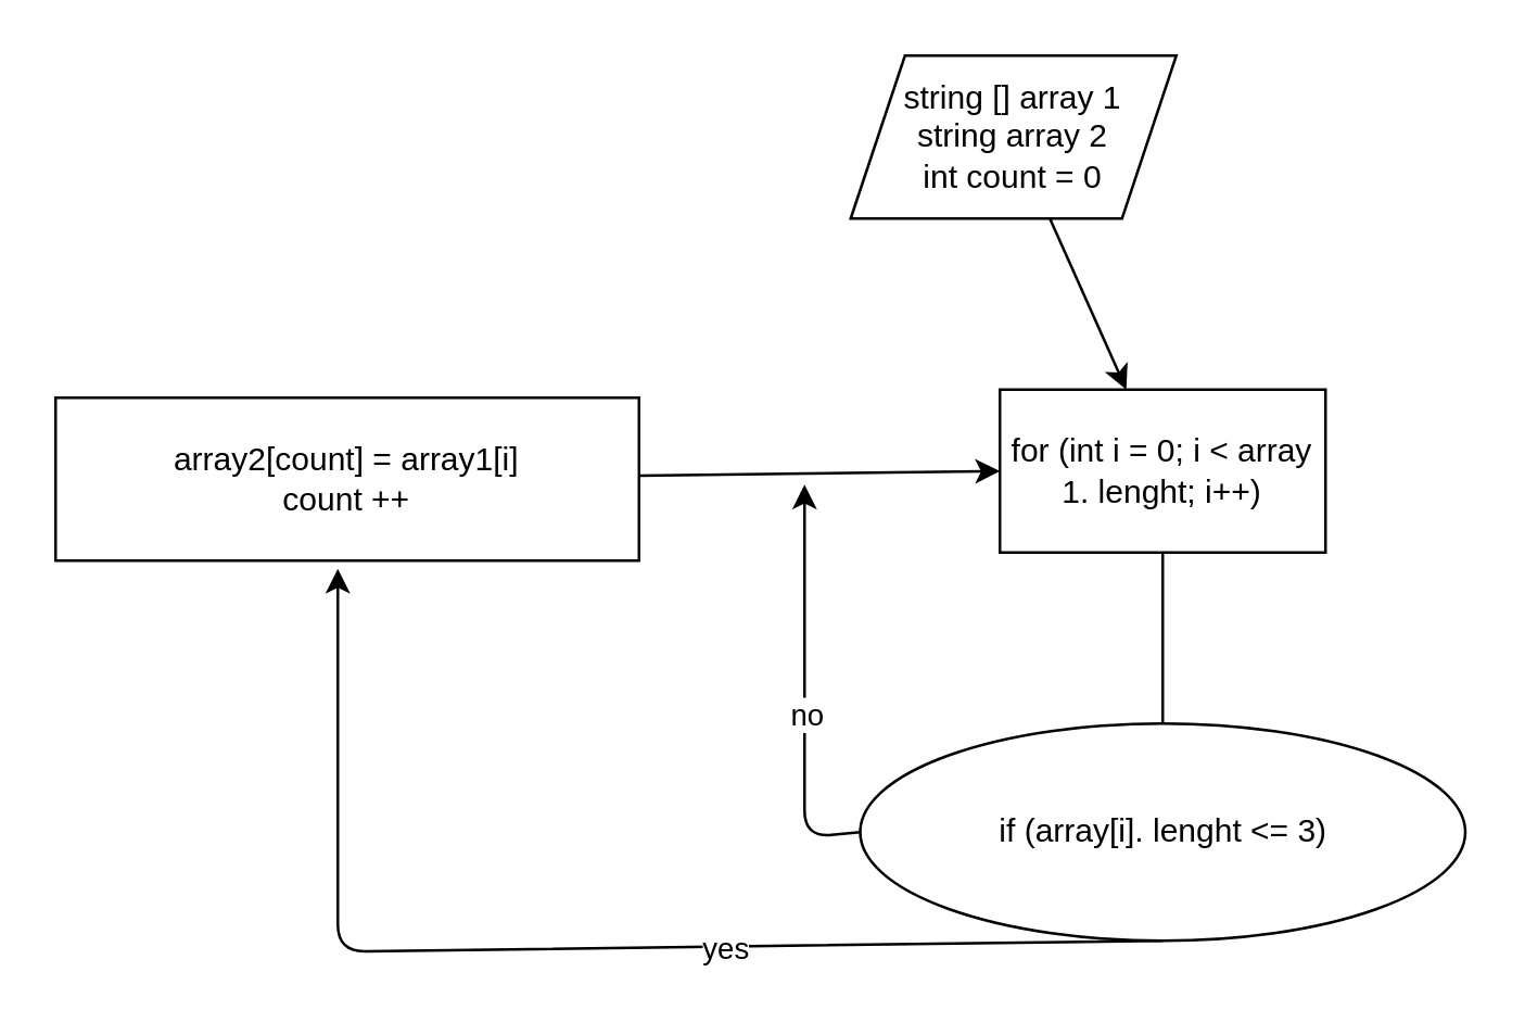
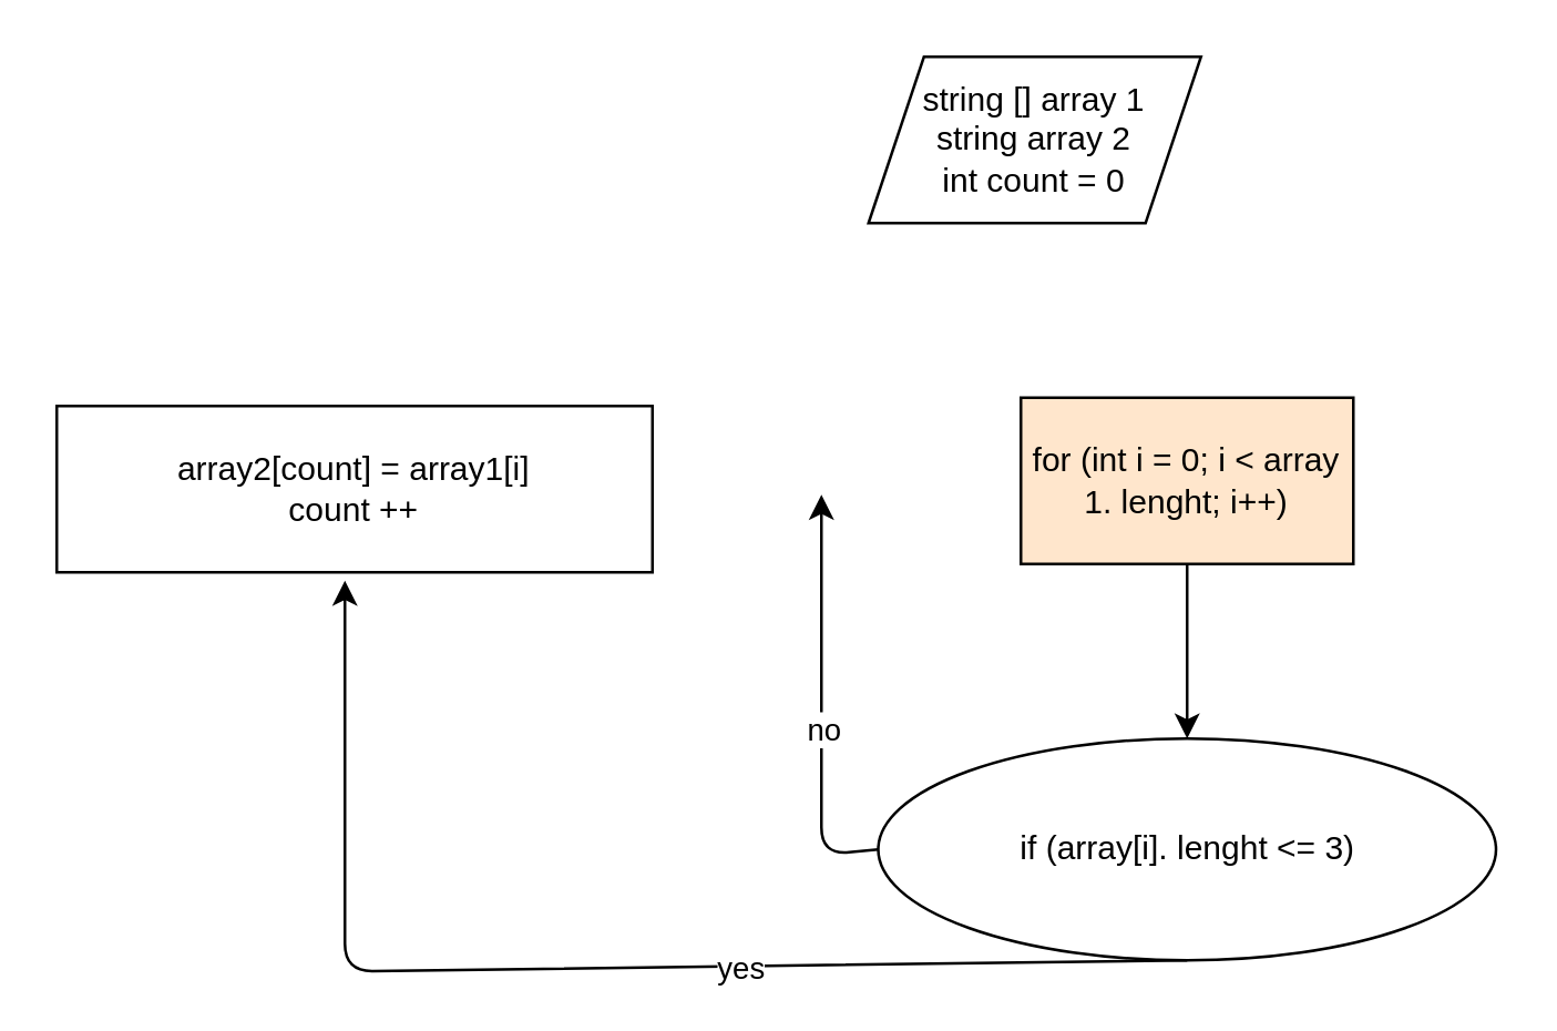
- <mxCell id="2" style="edgeStyle=none;html=1;" edge="1" parent="1" source="3" target="5"><mxGeometry relative="1" as="geometry" /></mxCell>
- <mxCell id="5" value="for (int i = 0; i &amp;lt; array 1. lenght; i++)" style="rounded=0;whiteSpace=wrap;html=1;" vertex="1" parent="1"><mxGeometry x="368" y="143" width="120" height="60" as="geometry" /></mxCell>
+ <mxCell id="5" value="for (int i = 0; i &amp;lt; array 1. lenght; i++)" style="rounded=0;whiteSpace=wrap;html=1;fillColor=#ffe6cc;" vertex="1" parent="1"><mxGeometry x="368" y="143" width="120" height="60" as="geometry" /></mxCell>
- <mxCell id="11" style="edgeStyle=none;html=1;entryX=0;entryY=0.5;entryDx=0;entryDy=0;" edge="1" parent="1" source="12" target="5"><mxGeometry relative="1" as="geometry" /></mxCell>
- <mxCell id="4" style="edgeStyle=none;html=1;entryX=0.5;entryY=0;entryDx=0;entryDy=0;endArrow=none;" edge="1" parent="1" source="5" target="10"><mxGeometry relative="1" as="geometry" /></mxCell>
+ <mxCell id="4" style="edgeStyle=none;html=1;entryX=0.5;entryY=0;entryDx=0;entryDy=0;" edge="1" parent="1" source="5" target="10"><mxGeometry relative="1" as="geometry" /></mxCell>
